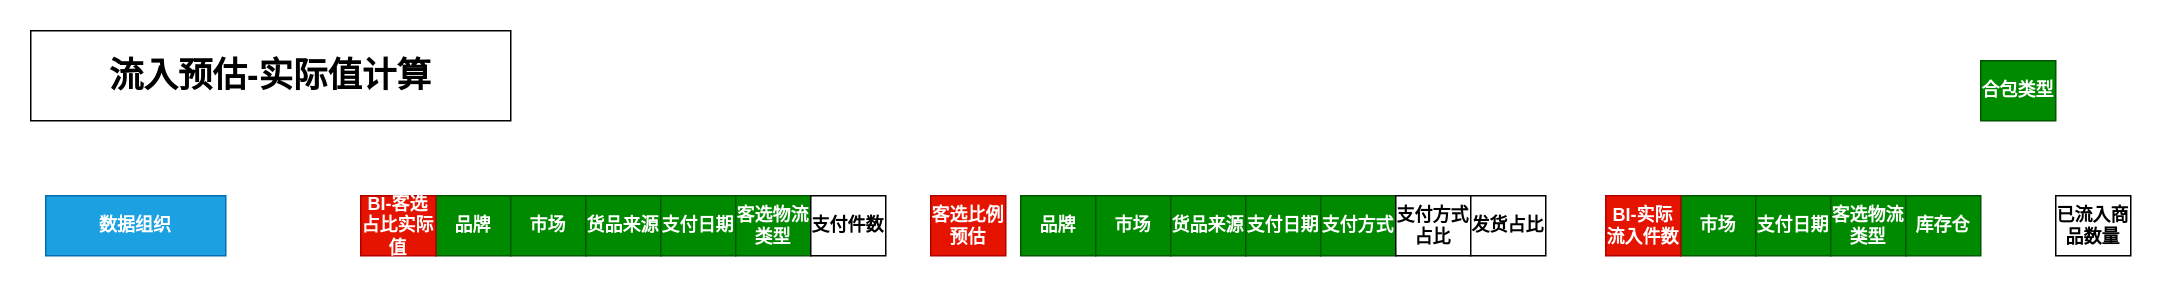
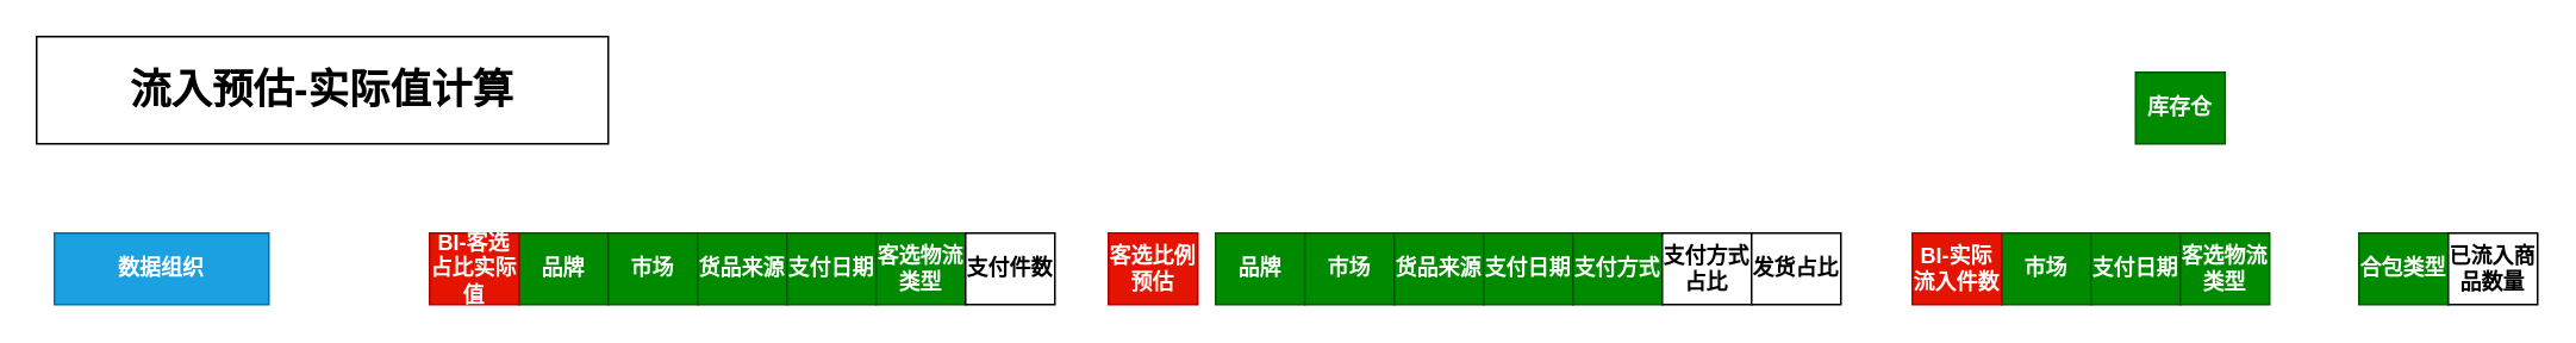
- <mxCell id="23" value="合包类型" style="rounded=0;whiteSpace=wrap;html=1;fontStyle=1;fillColor=#008a00;fontColor=#ffffff;strokeColor=#005700;" vertex="1" parent="1"><mxGeometry x="1320" y="40" width="50" height="40" as="geometry" /></mxCell>
+ <mxCell id="23" value="合包类型" style="rounded=0;whiteSpace=wrap;html=1;fontStyle=1;fillColor=#008a00;fontColor=#ffffff;strokeColor=#005700;" vertex="1" parent="1"><mxGeometry x="1320" y="130" width="50" height="40" as="geometry" /></mxCell>
- <mxCell id="22" value="库存仓" style="rounded=0;whiteSpace=wrap;html=1;fillColor=#008a00;fontColor=#ffffff;strokeColor=#005700;fontStyle=1" vertex="1" parent="1"><mxGeometry x="1270" y="130" width="50" height="40" as="geometry" /></mxCell>
+ <mxCell id="22" value="库存仓" style="rounded=0;whiteSpace=wrap;html=1;fillColor=#008a00;fontColor=#ffffff;strokeColor=#005700;fontStyle=1" vertex="1" parent="1"><mxGeometry x="1195" y="40" width="50" height="40" as="geometry" /></mxCell>
